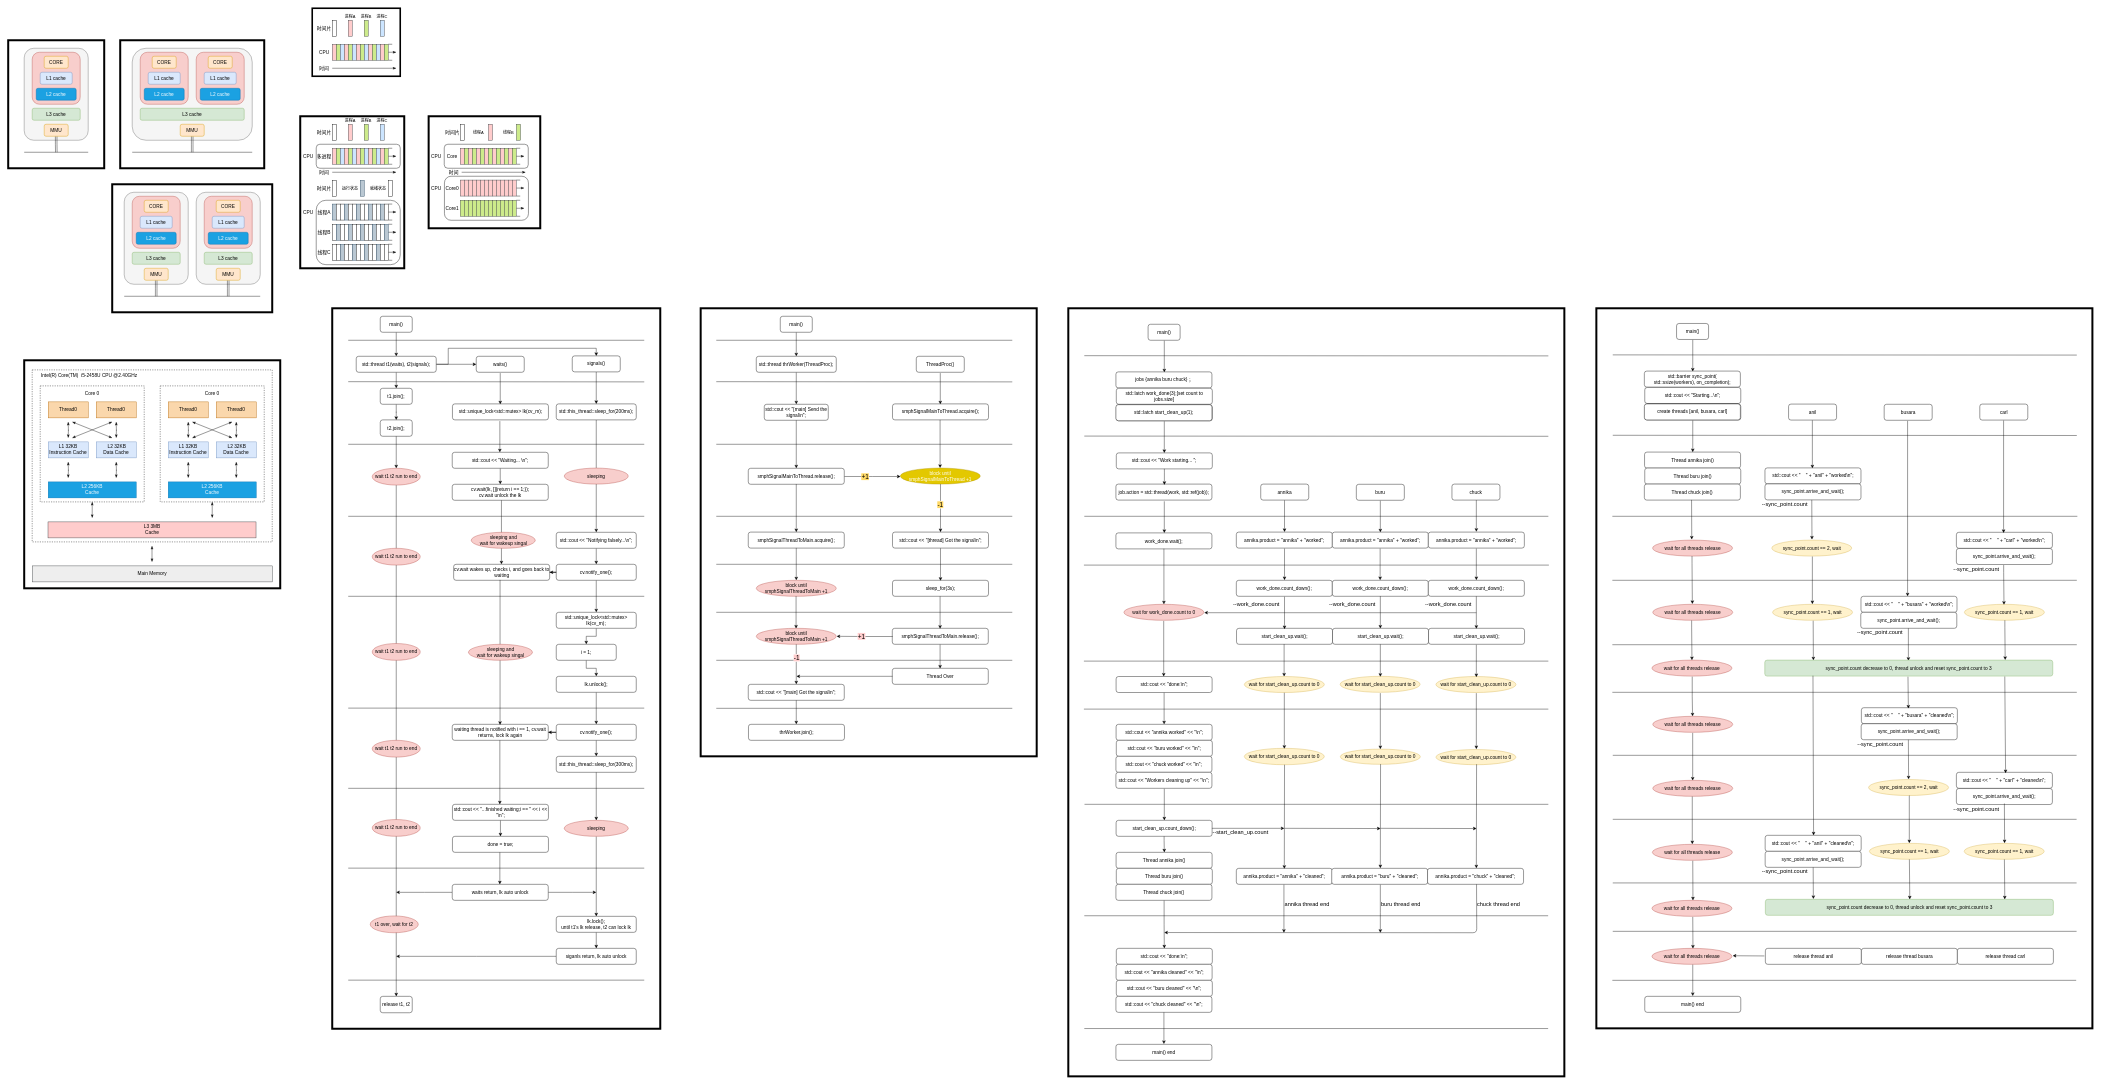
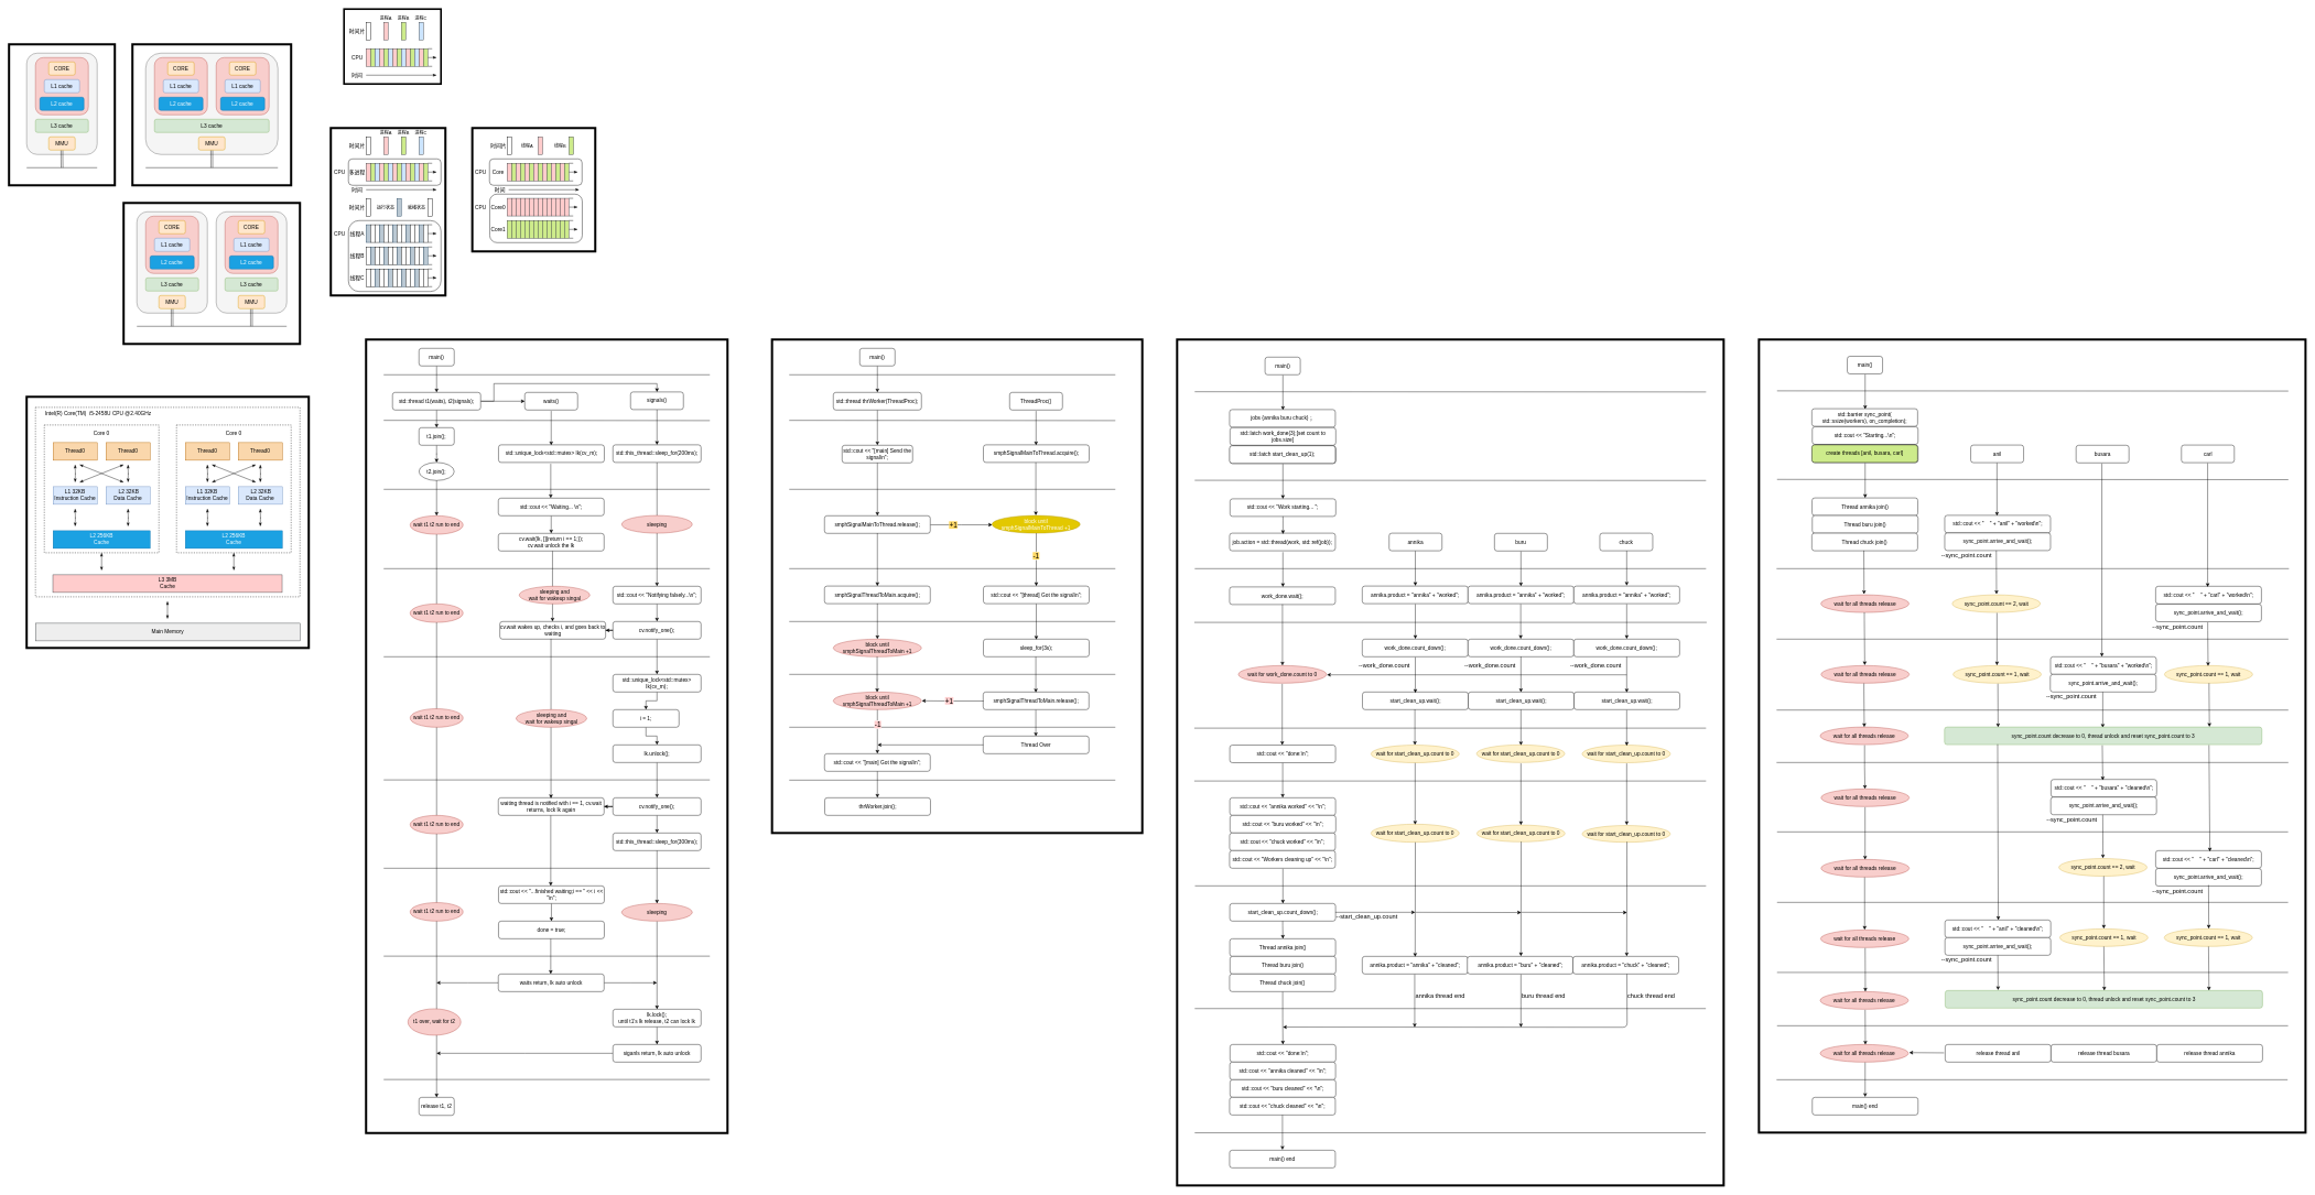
- <mxCell id="499" value="create threads [anil, busara, carl]" style="rounded=1;whiteSpace=wrap;html=1;" parent="1" vertex="1"><mxGeometry x="4110" y="1009" width="240" height="40" as="geometry" /></mxCell>
+ <mxCell id="499" value="create threads [anil, busara, carl]" style="rounded=1;whiteSpace=wrap;html=1;fillColor=#cdeb8b;" parent="1" vertex="1"><mxGeometry x="4110" y="1009" width="240" height="40" as="geometry" /></mxCell>
- <mxCell id="285" value="t2.join();" style="rounded=1;whiteSpace=wrap;html=1;" parent="1" vertex="1"><mxGeometry x="950" y="1049" width="80" height="41" as="geometry" /></mxCell>
+ <mxCell id="285" value="t2.join();" style="ellipse;whiteSpace=wrap;html=1;" parent="1" vertex="1"><mxGeometry x="950" y="1049" width="80" height="41" as="geometry" /></mxCell>
- <mxCell id="340" value="t1 over, wait for t2" style="ellipse;whiteSpace=wrap;html=1;fillColor=#f8cecc;strokeColor=#b85450;" parent="1" vertex="1"><mxGeometry x="925" y="2289" width="120" height="42" as="geometry" /></mxCell>
+ <mxCell id="340" value="t1 over, wait for t2" style="ellipse;whiteSpace=wrap;html=1;fillColor=#f8cecc;strokeColor=#b85450;" parent="1" vertex="1"><mxGeometry x="925" y="2289" width="120" height="60" as="geometry" /></mxCell>
- <mxCell id="578" value="release thread carl" style="rounded=1;whiteSpace=wrap;html=1;" parent="1" vertex="1"><mxGeometry x="4892.5" y="2370" width="240" height="40" as="geometry" /></mxCell>
+ <mxCell id="578" value="release thread annika" style="rounded=1;whiteSpace=wrap;html=1;" parent="1" vertex="1"><mxGeometry x="4892.5" y="2370" width="240" height="40" as="geometry" /></mxCell>
